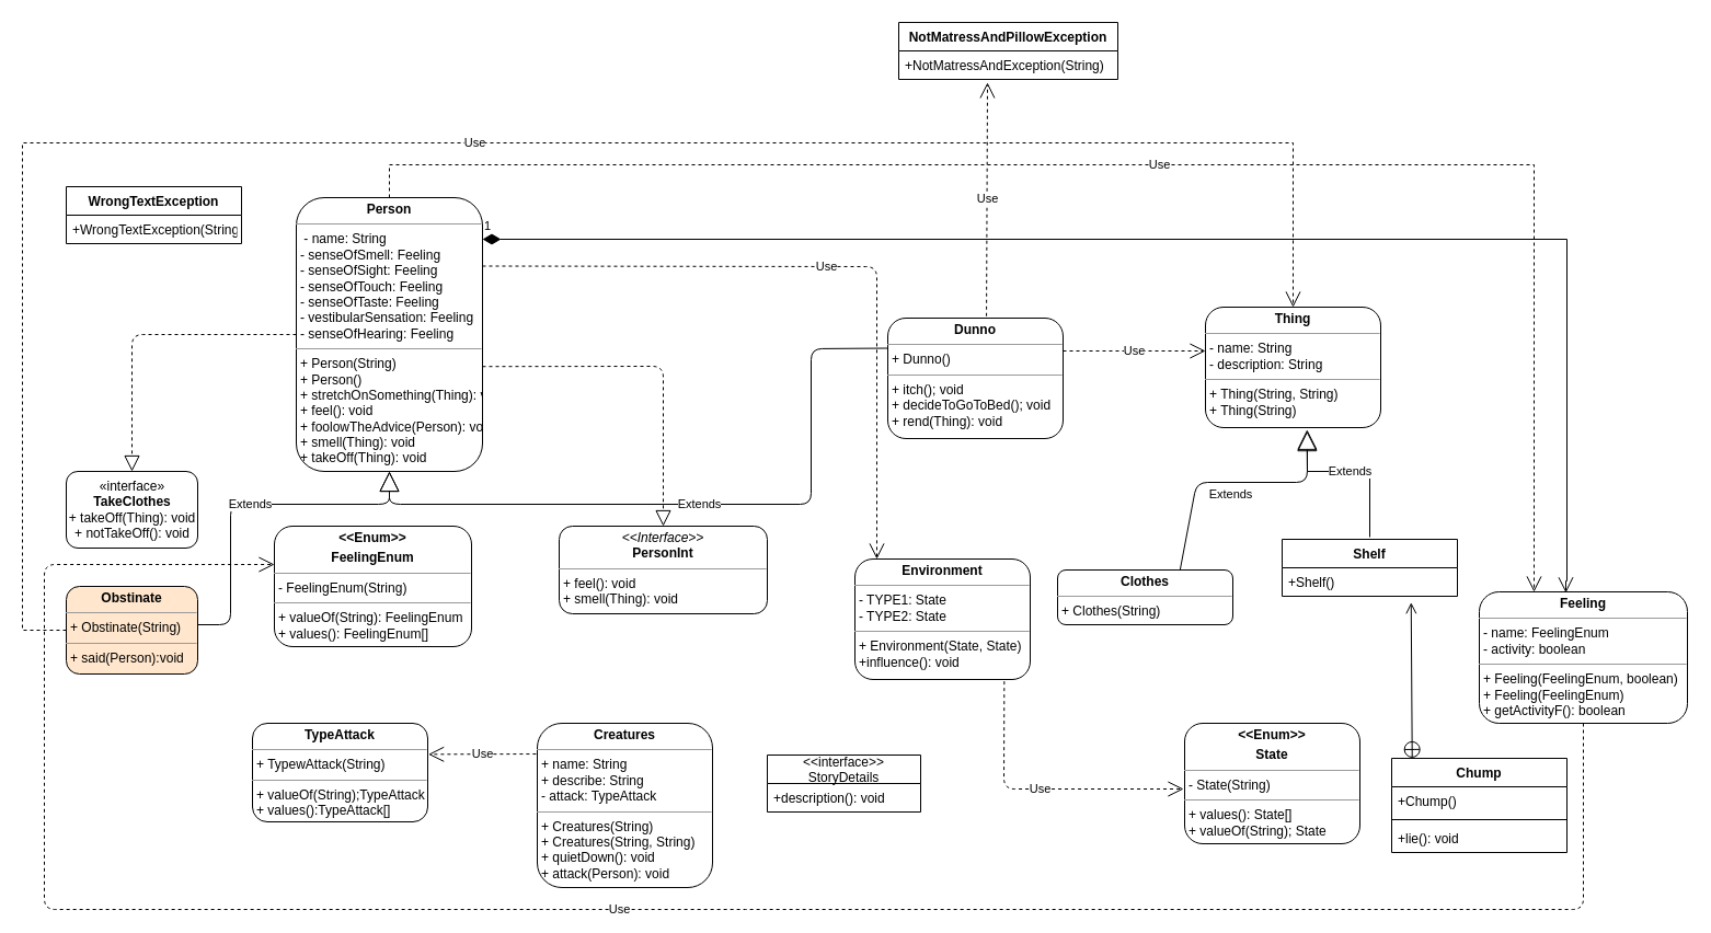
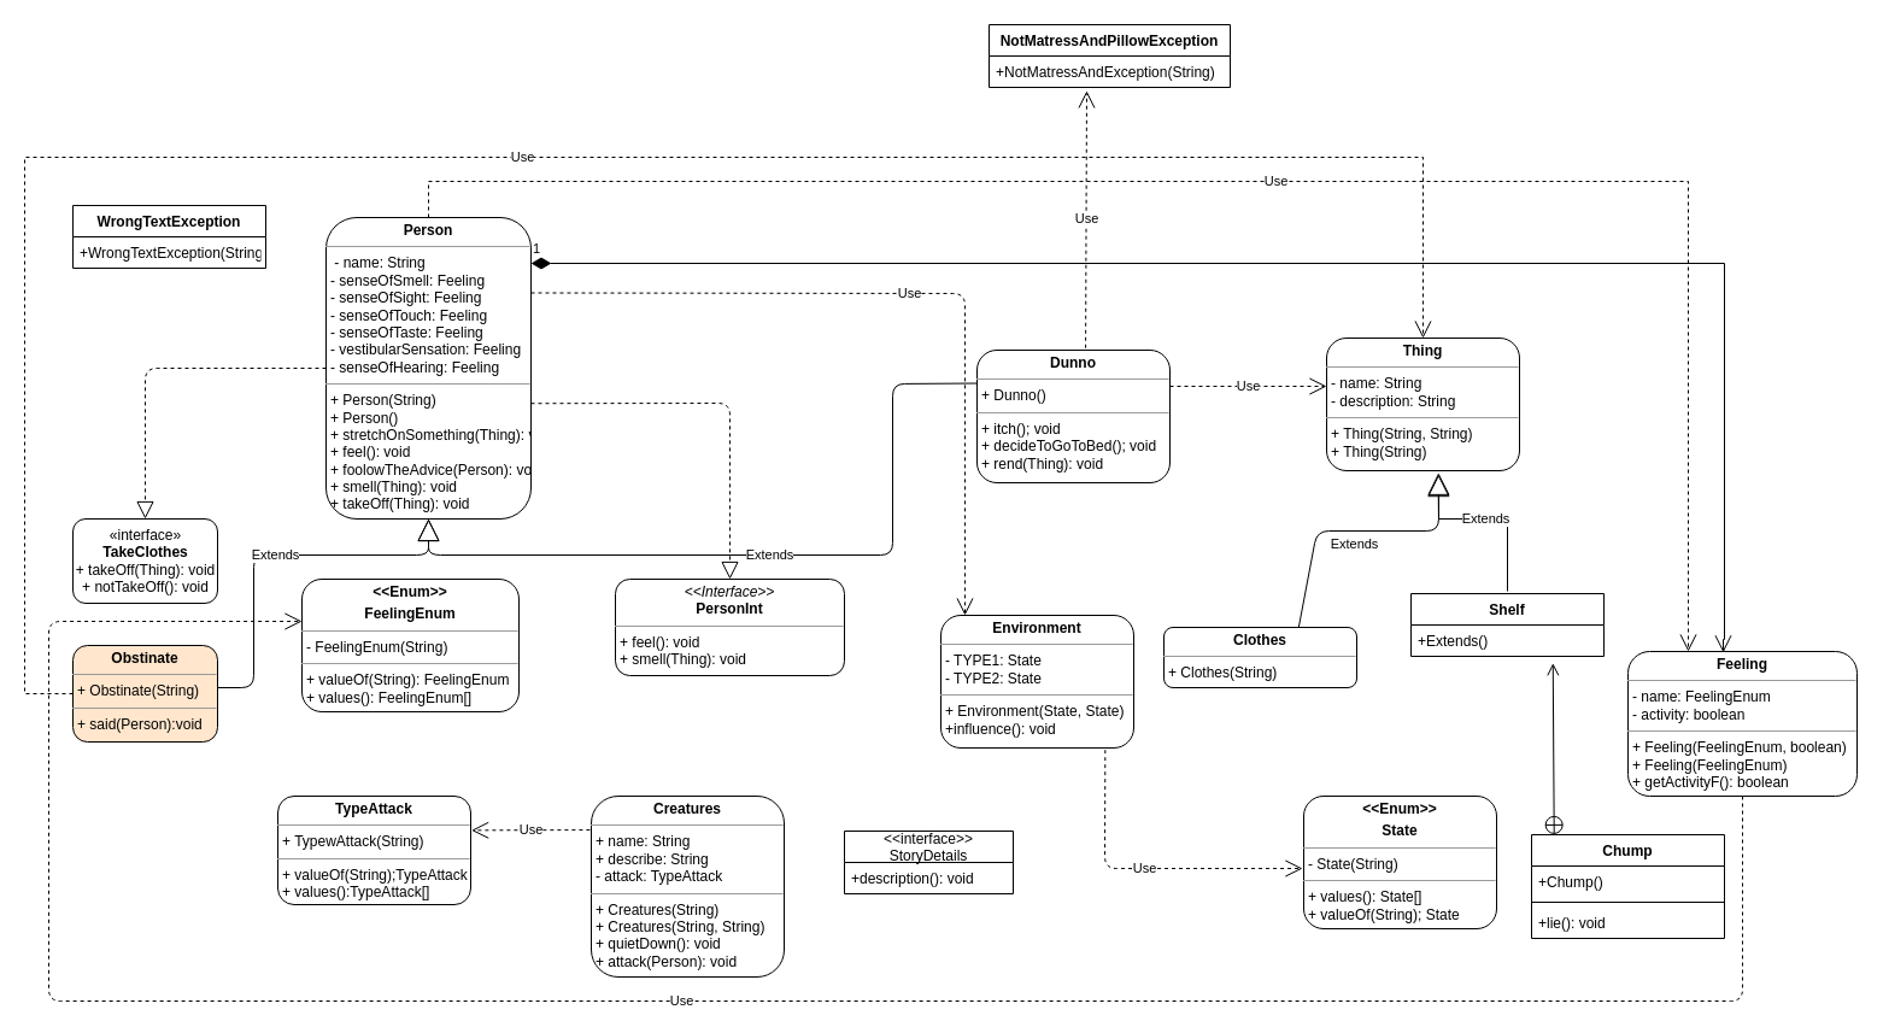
- <mxCell id="29" value="+Shelf()" style="text;strokeColor=none;fillColor=none;align=left;verticalAlign=top;spacingLeft=4;spacingRight=4;overflow=hidden;rotatable=0;points=[[0,0.5],[1,0.5]];portConstraint=eastwest;" vertex="1" parent="28"><mxGeometry y="26" width="160" height="26" as="geometry" /></mxCell>
+ <mxCell id="29" value="+Extends()" style="text;strokeColor=none;fillColor=none;align=left;verticalAlign=top;spacingLeft=4;spacingRight=4;overflow=hidden;rotatable=0;points=[[0,0.5],[1,0.5]];portConstraint=eastwest;" vertex="1" parent="28"><mxGeometry y="26" width="160" height="26" as="geometry" /></mxCell>
